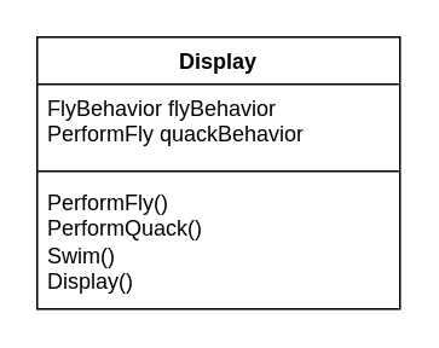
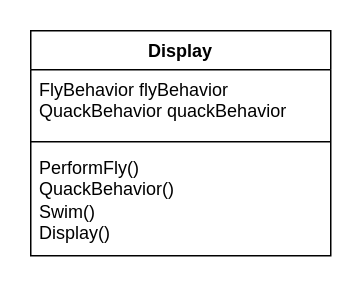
- <mxCell id="3" value="FlyBehavior flyBehavior&lt;br&gt;PerformFly quackBehavior" style="text;strokeColor=none;fillColor=none;align=left;verticalAlign=top;spacingLeft=4;spacingRight=4;overflow=hidden;rotatable=0;points=[[0,0.5],[1,0.5]];portConstraint=eastwest;whiteSpace=wrap;html=1;" vertex="1" parent="2"><mxGeometry y="26" width="200" height="44" as="geometry" /></mxCell>
+ <mxCell id="3" value="FlyBehavior flyBehavior&lt;br&gt;QuackBehavior quackBehavior" style="text;strokeColor=none;fillColor=none;align=left;verticalAlign=top;spacingLeft=4;spacingRight=4;overflow=hidden;rotatable=0;points=[[0,0.5],[1,0.5]];portConstraint=eastwest;whiteSpace=wrap;html=1;" vertex="1" parent="2"><mxGeometry y="26" width="200" height="44" as="geometry" /></mxCell>
- <mxCell id="5" value="PerformFly()&lt;br&gt;PerformQuack()&lt;br&gt;Swim()&lt;br&gt;Display()" style="text;strokeColor=none;fillColor=none;align=left;verticalAlign=top;spacingLeft=4;spacingRight=4;overflow=hidden;rotatable=0;points=[[0,0.5],[1,0.5]];portConstraint=eastwest;whiteSpace=wrap;html=1;" vertex="1" parent="2"><mxGeometry y="78" width="200" height="72" as="geometry" /></mxCell>
+ <mxCell id="5" value="PerformFly()&lt;br&gt;QuackBehavior()&lt;br&gt;Swim()&lt;br&gt;Display()" style="text;strokeColor=none;fillColor=none;align=left;verticalAlign=top;spacingLeft=4;spacingRight=4;overflow=hidden;rotatable=0;points=[[0,0.5],[1,0.5]];portConstraint=eastwest;whiteSpace=wrap;html=1;" vertex="1" parent="2"><mxGeometry y="78" width="200" height="72" as="geometry" /></mxCell>
